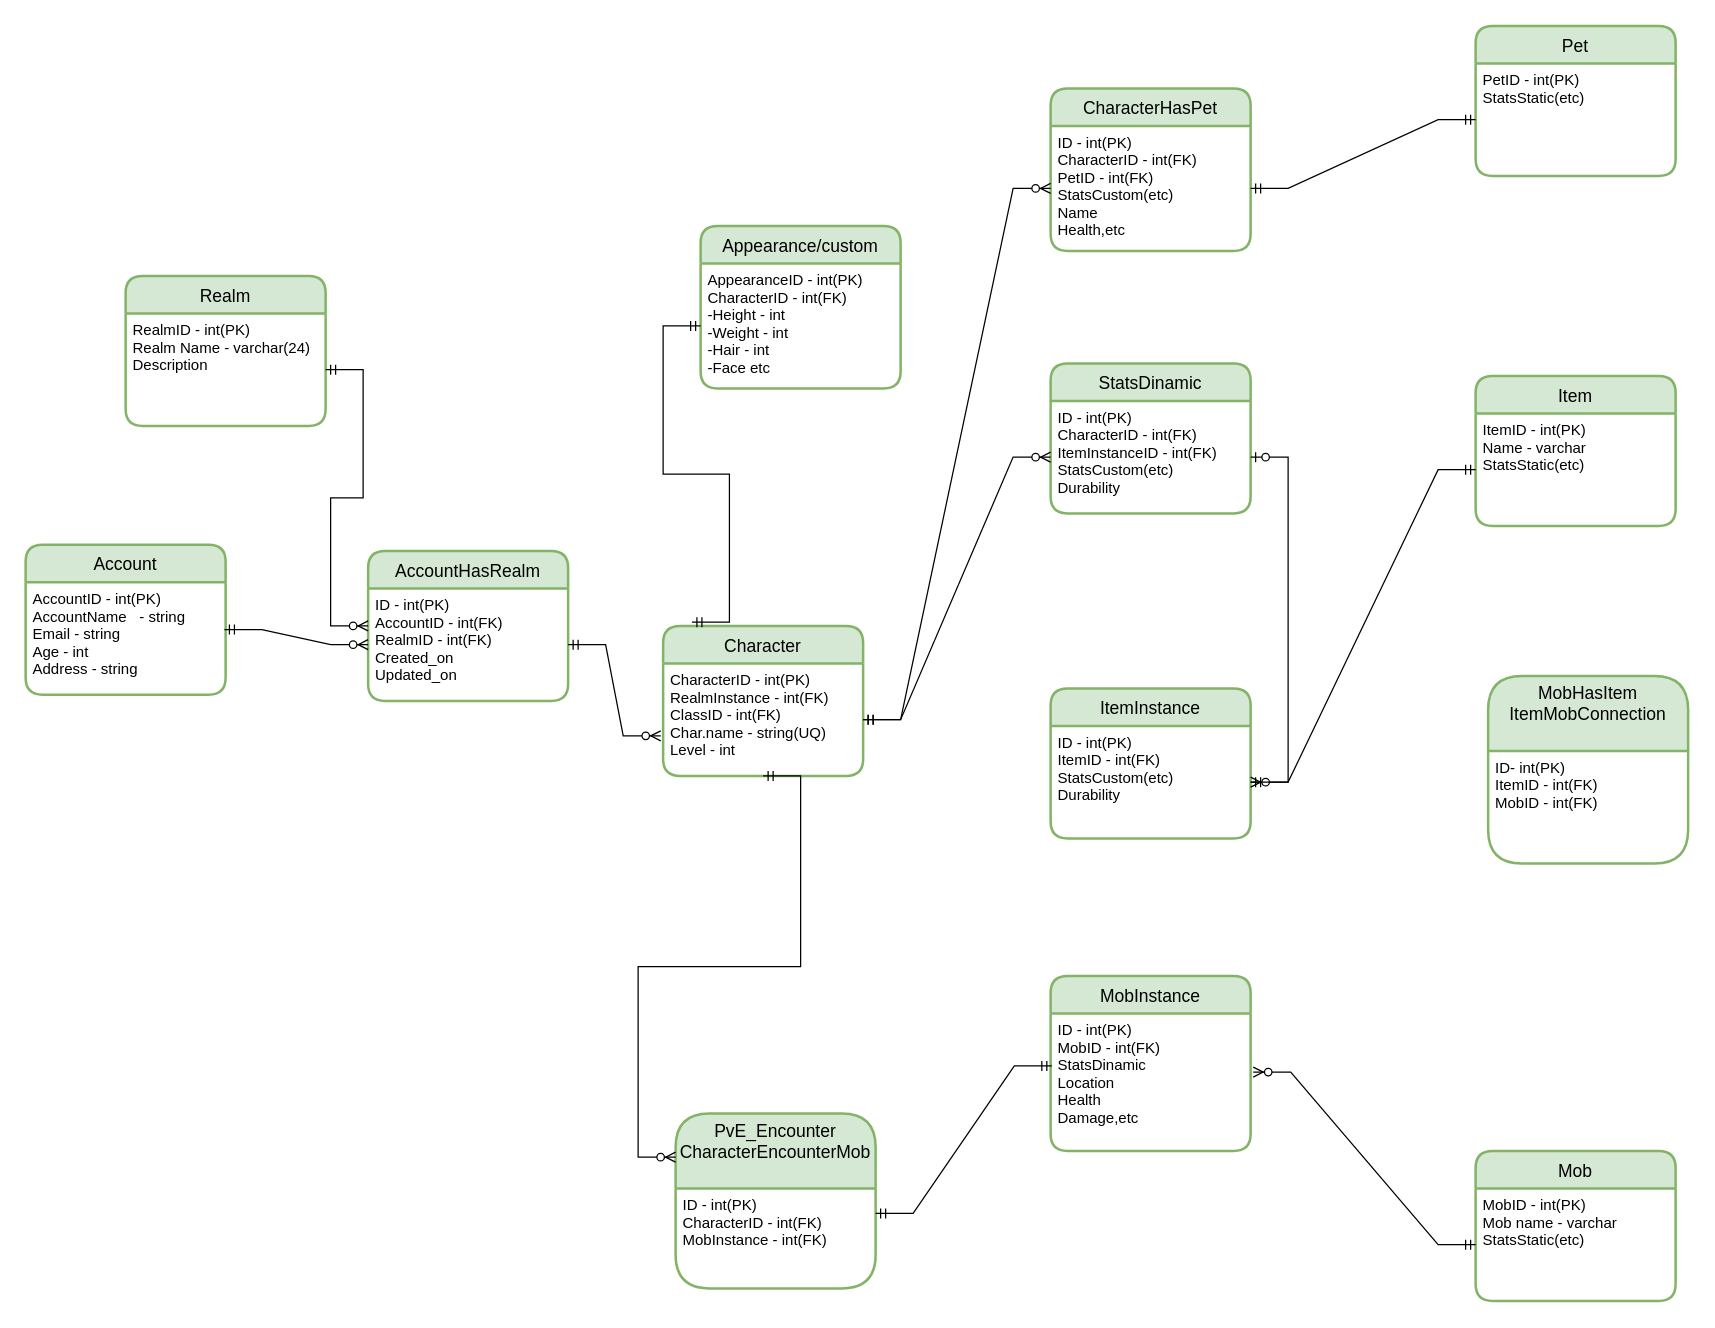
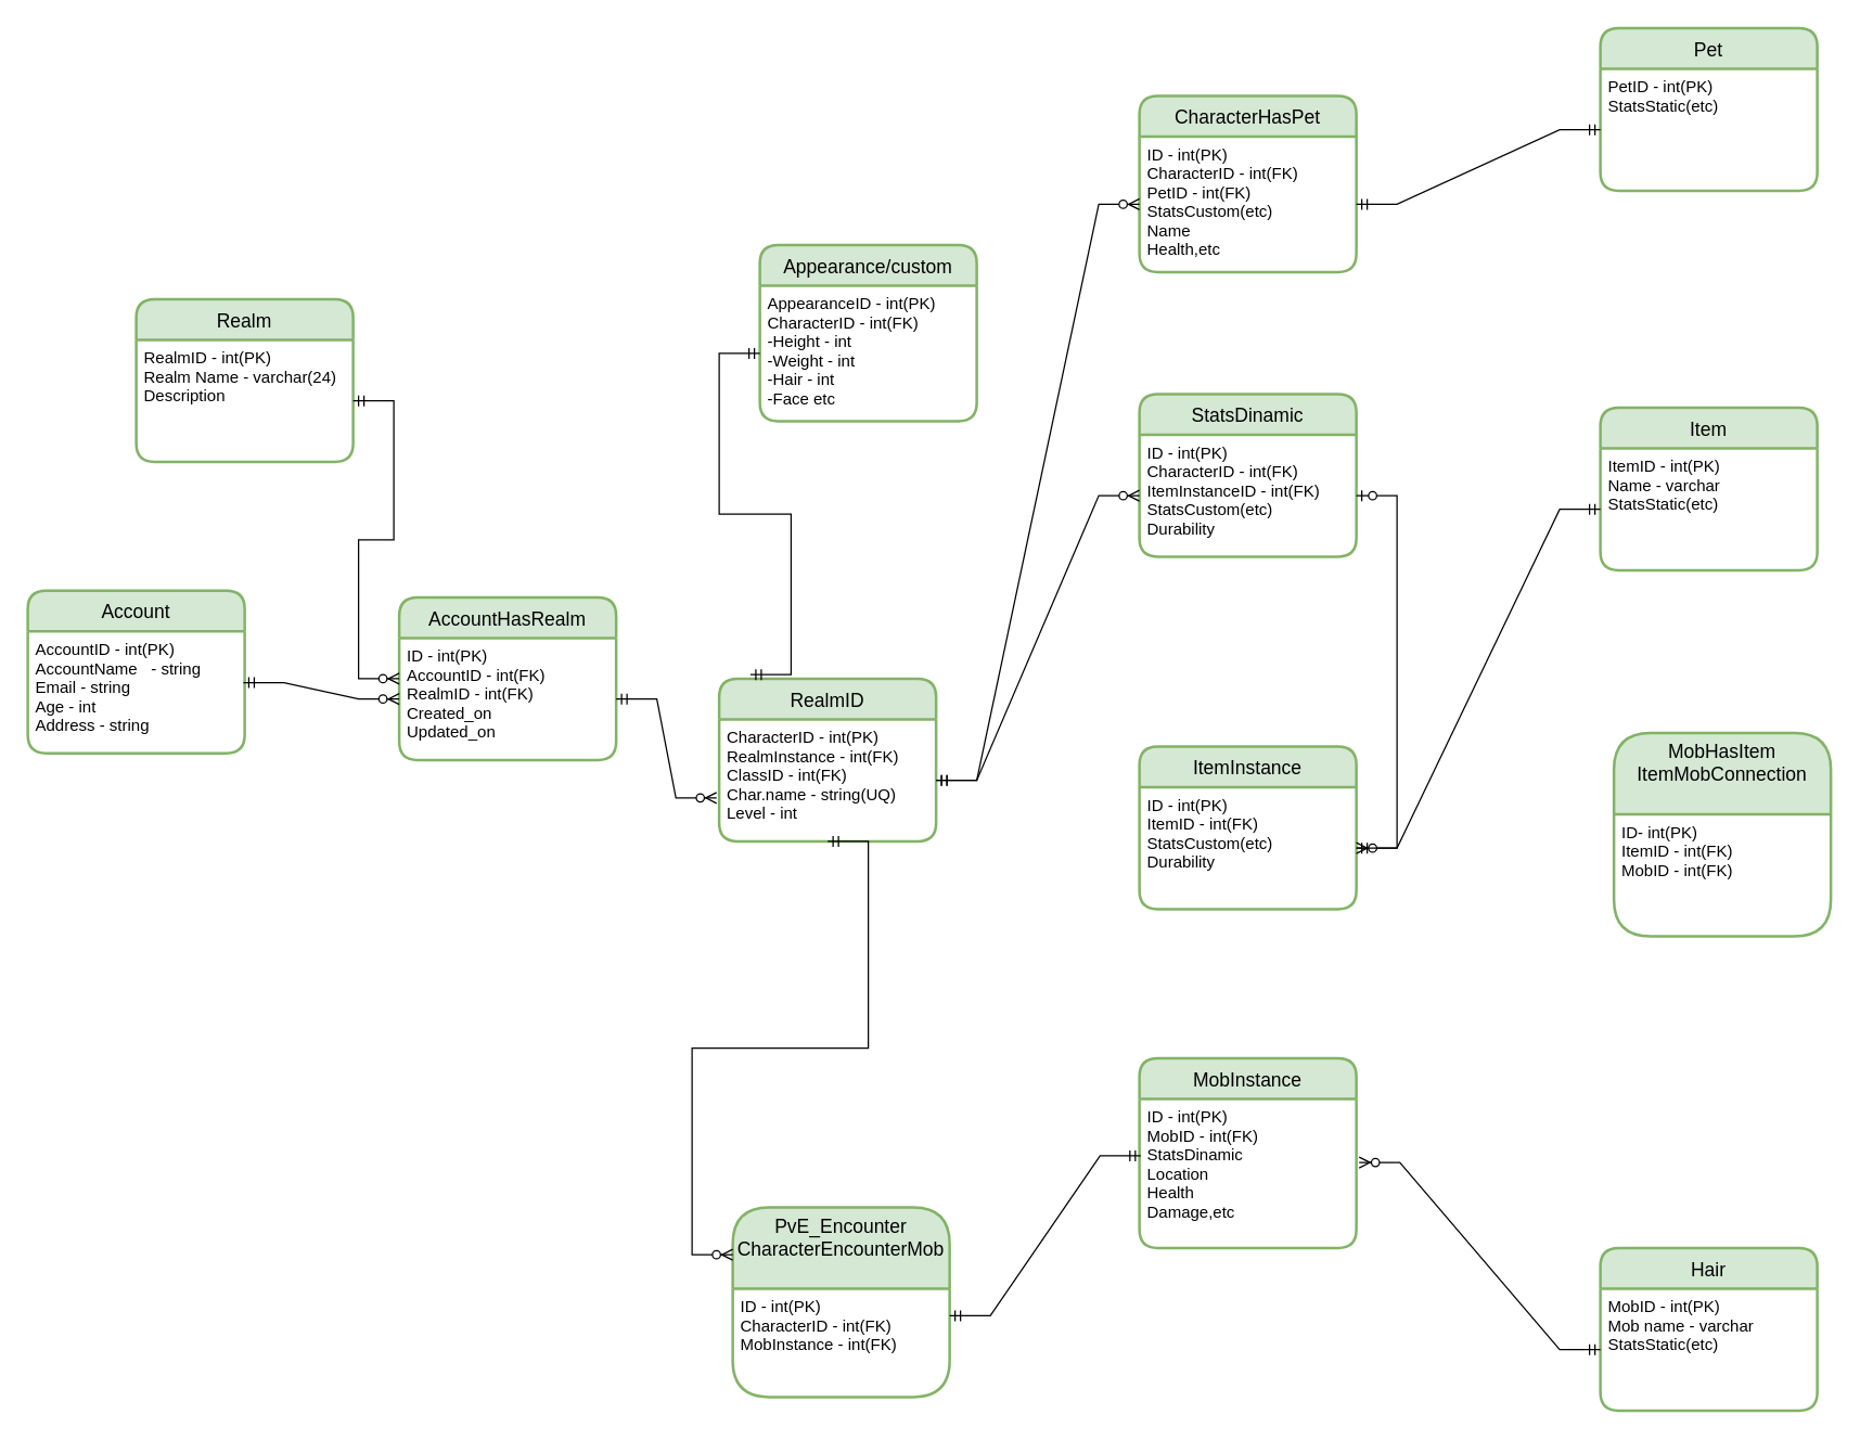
- <mxCell id="24" value="Character" style="swimlane;childLayout=stackLayout;horizontal=1;startSize=30;horizontalStack=0;rounded=1;fontSize=14;fontStyle=0;strokeWidth=2;resizeParent=0;resizeLast=1;shadow=0;dashed=0;align=center;fillColor=#d5e8d4;strokeColor=#82b366;" vertex="1" parent="1"><mxGeometry x="530" y="500" width="160" height="120" as="geometry" /></mxCell>
+ <mxCell id="24" value="RealmID" style="swimlane;childLayout=stackLayout;horizontal=1;startSize=30;horizontalStack=0;rounded=1;fontSize=14;fontStyle=0;strokeWidth=2;resizeParent=0;resizeLast=1;shadow=0;dashed=0;align=center;fillColor=#d5e8d4;strokeColor=#82b366;" vertex="1" parent="1"><mxGeometry x="530" y="500" width="160" height="120" as="geometry" /></mxCell>
- <mxCell id="2" value="Mob" style="swimlane;childLayout=stackLayout;horizontal=1;startSize=30;horizontalStack=0;rounded=1;fontSize=14;fontStyle=0;strokeWidth=2;resizeParent=0;resizeLast=1;shadow=0;dashed=0;align=center;fillColor=#d5e8d4;strokeColor=#82b366;" vertex="1" parent="1"><mxGeometry x="1180" y="920" width="160" height="120" as="geometry" /></mxCell>
+ <mxCell id="2" value="Hair" style="swimlane;childLayout=stackLayout;horizontal=1;startSize=30;horizontalStack=0;rounded=1;fontSize=14;fontStyle=0;strokeWidth=2;resizeParent=0;resizeLast=1;shadow=0;dashed=0;align=center;fillColor=#d5e8d4;strokeColor=#82b366;" vertex="1" parent="1"><mxGeometry x="1180" y="920" width="160" height="120" as="geometry" /></mxCell>
